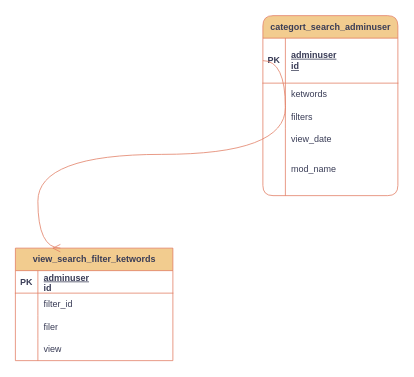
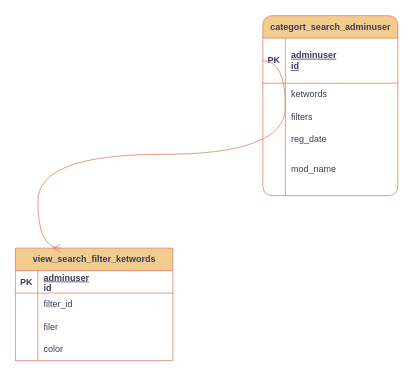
- <mxCell id="15" value="view_date" style="shape=partialRectangle;connectable=0;fillColor=none;top=0;left=0;bottom=0;right=0;align=left;spacingLeft=6;overflow=hidden;whiteSpace=wrap;html=1;strokeColor=#E07A5F;fontColor=#393C56;labelBackgroundColor=none;rounded=1;" vertex="1" parent="1"><mxGeometry x="380" y="160" width="150" height="50" as="geometry"><mxRectangle width="150" height="30" as="alternateBounds" /></mxGeometry></mxCell>
+ <mxCell id="15" value="reg_date" style="shape=partialRectangle;connectable=0;fillColor=none;top=0;left=0;bottom=0;right=0;align=left;spacingLeft=6;overflow=hidden;whiteSpace=wrap;html=1;strokeColor=#E07A5F;fontColor=#393C56;labelBackgroundColor=none;rounded=1;" vertex="1" parent="1"><mxGeometry x="380" y="160" width="150" height="50" as="geometry"><mxRectangle width="150" height="30" as="alternateBounds" /></mxGeometry></mxCell>
- <mxCell id="31" value="view" style="shape=partialRectangle;connectable=0;fillColor=none;top=0;left=0;bottom=0;right=0;align=left;spacingLeft=6;overflow=hidden;whiteSpace=wrap;html=1;strokeColor=#E07A5F;fontColor=#393C56;" vertex="1" parent="29"><mxGeometry x="30" width="180" height="30" as="geometry"><mxRectangle width="180" height="30" as="alternateBounds" /></mxGeometry></mxCell>
+ <mxCell id="31" value="color" style="shape=partialRectangle;connectable=0;fillColor=none;top=0;left=0;bottom=0;right=0;align=left;spacingLeft=6;overflow=hidden;whiteSpace=wrap;html=1;strokeColor=#E07A5F;fontColor=#393C56;" vertex="1" parent="29"><mxGeometry x="30" width="180" height="30" as="geometry"><mxRectangle width="180" height="30" as="alternateBounds" /></mxGeometry></mxCell>
